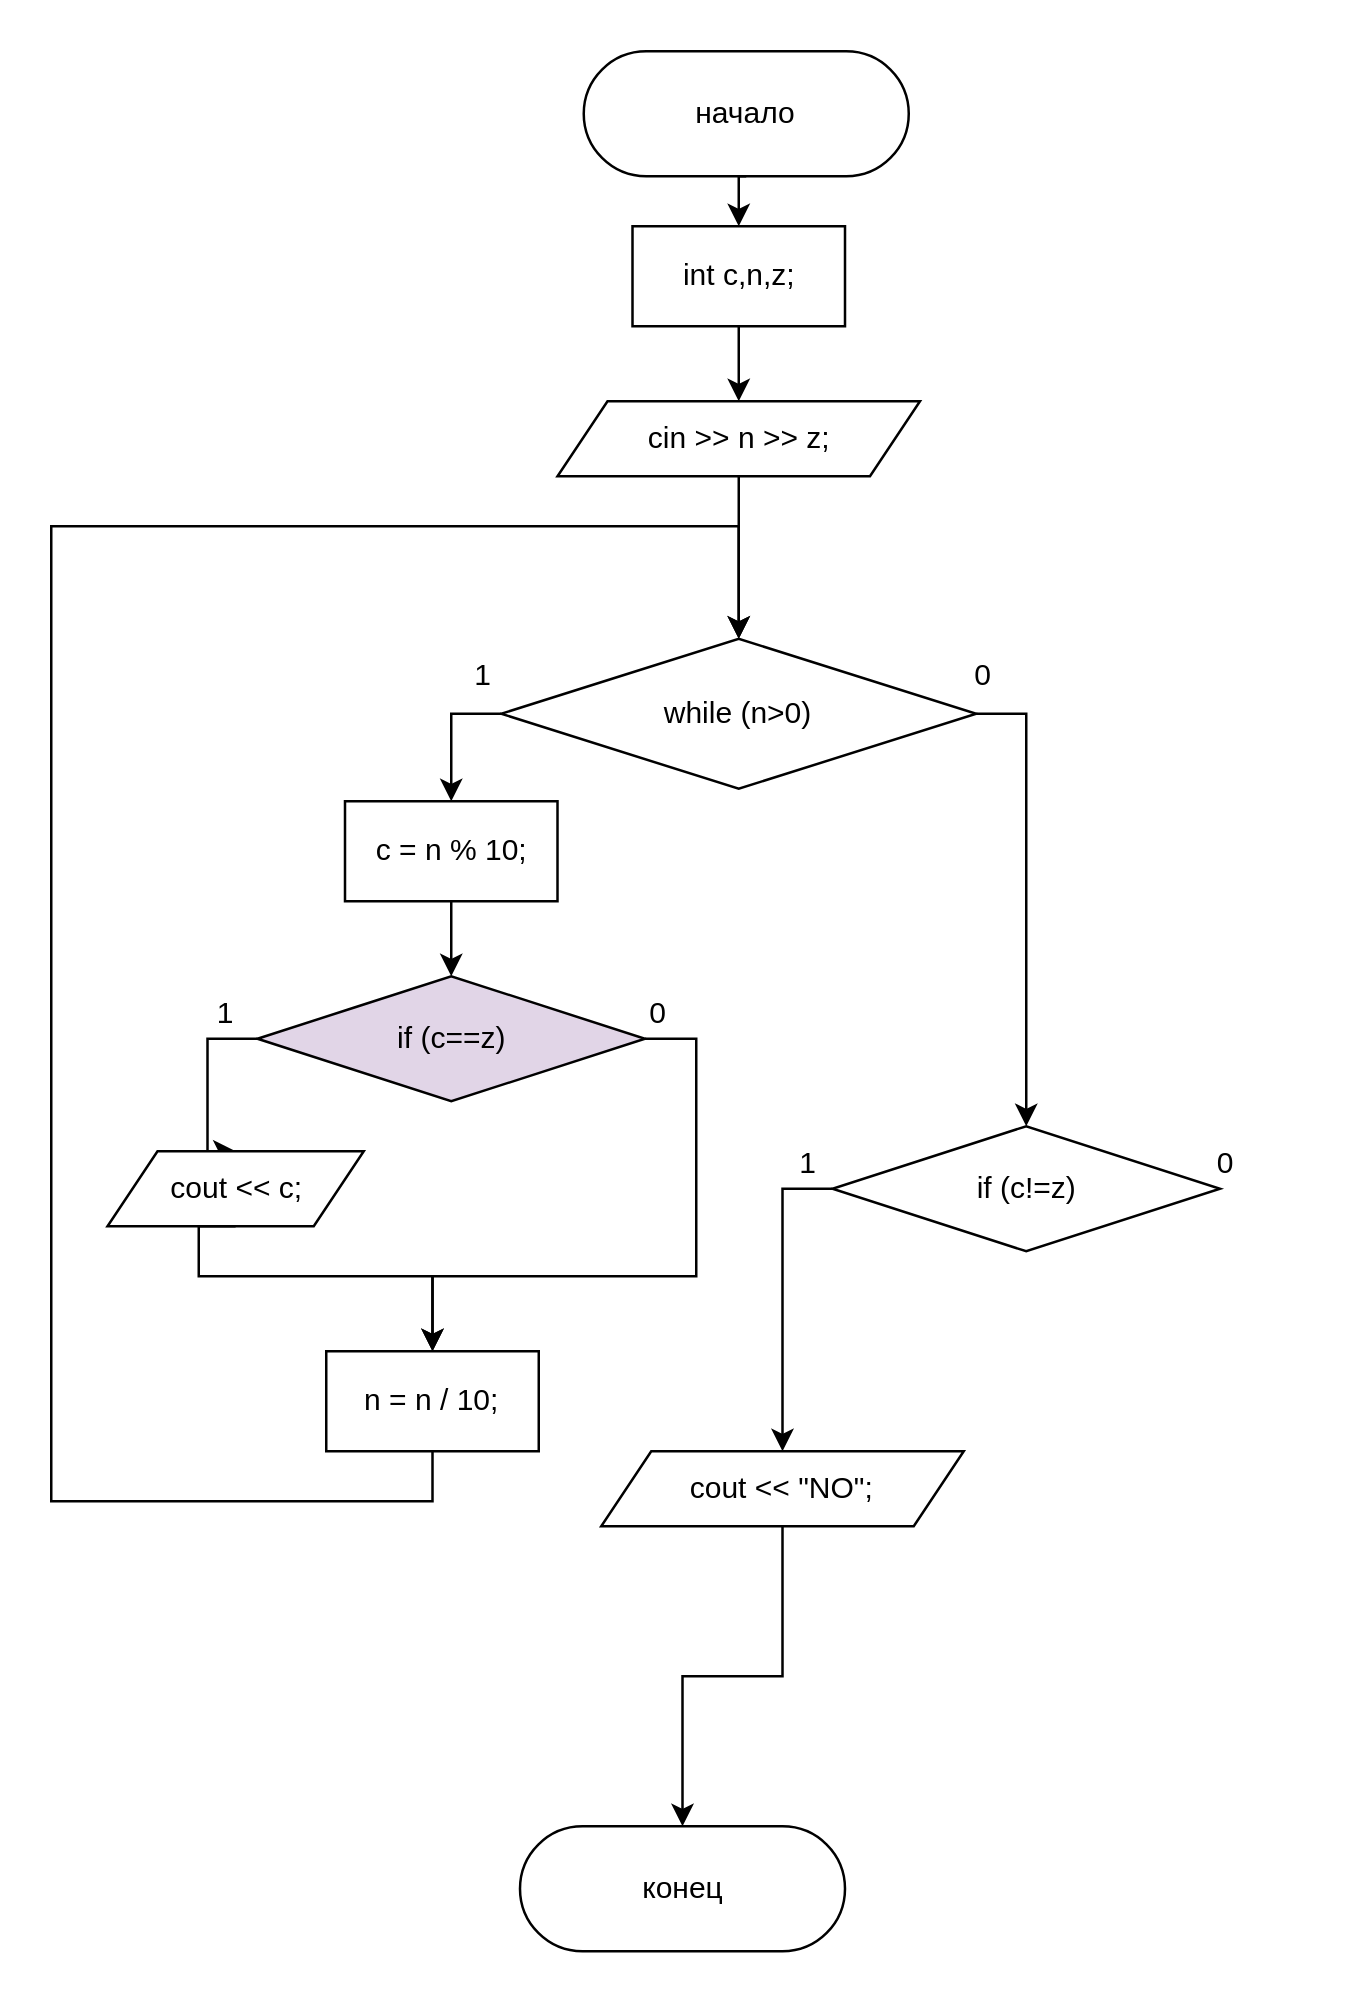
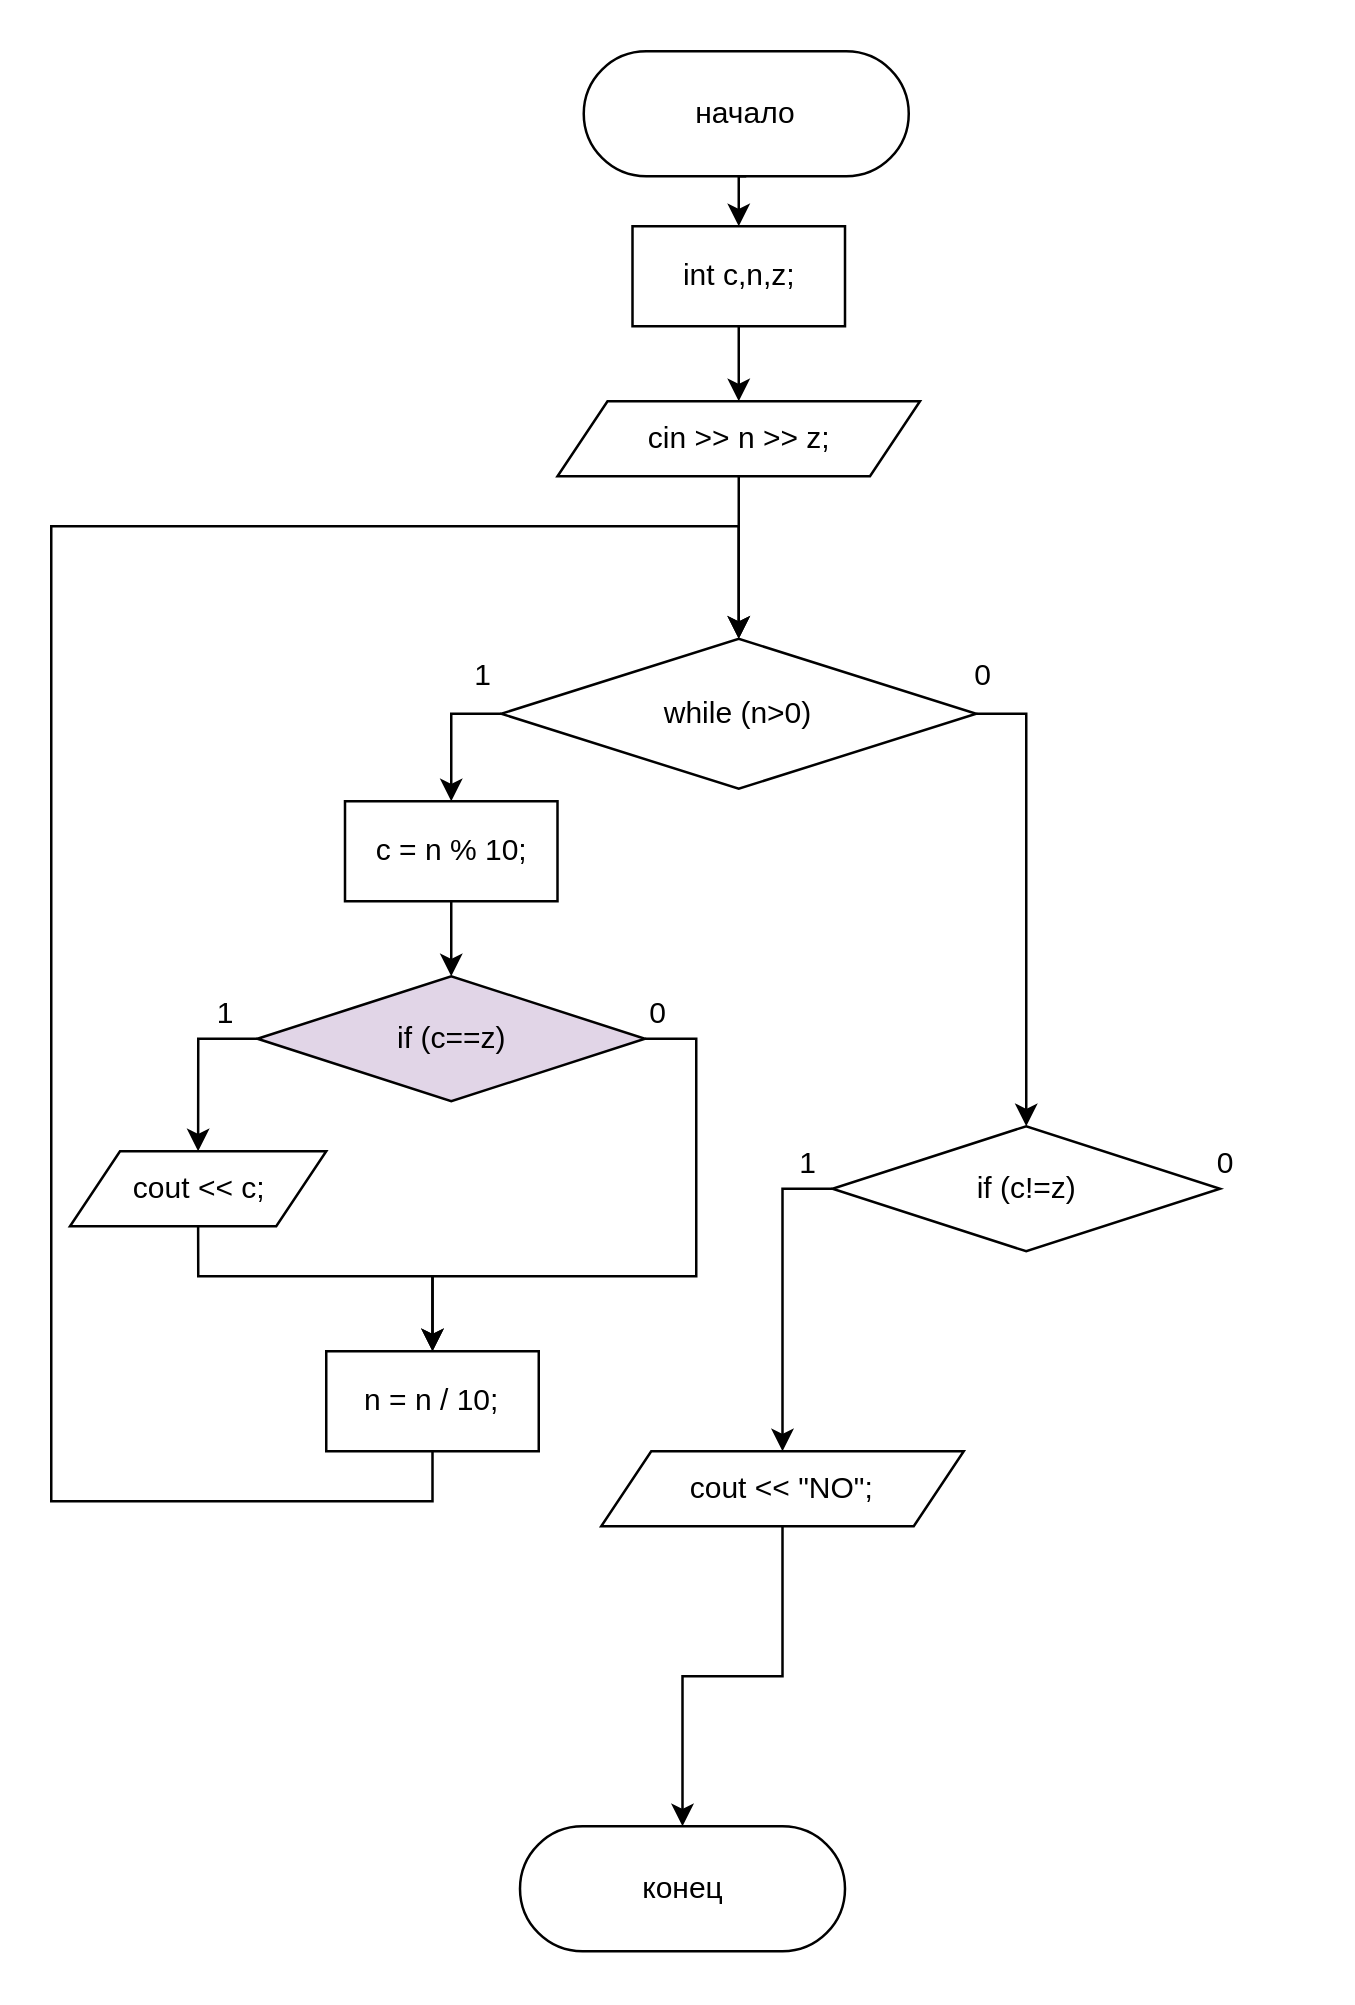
- <mxCell id="24" value="cout &amp;lt;&amp;lt; c;" style="shape=parallelogram;perimeter=parallelogramPerimeter;whiteSpace=wrap;html=1;fixedSize=1;rounded=1;arcSize=0;" vertex="1" parent="1"><mxGeometry x="42.5" y="460" width="102.5" height="30" as="geometry" /></mxCell>
+ <mxCell id="24" value="cout &amp;lt;&amp;lt; c;" style="shape=parallelogram;perimeter=parallelogramPerimeter;whiteSpace=wrap;html=1;fixedSize=1;rounded=1;arcSize=0;" vertex="1" parent="1"><mxGeometry x="27.5" y="460" width="102.5" height="30" as="geometry" /></mxCell>
